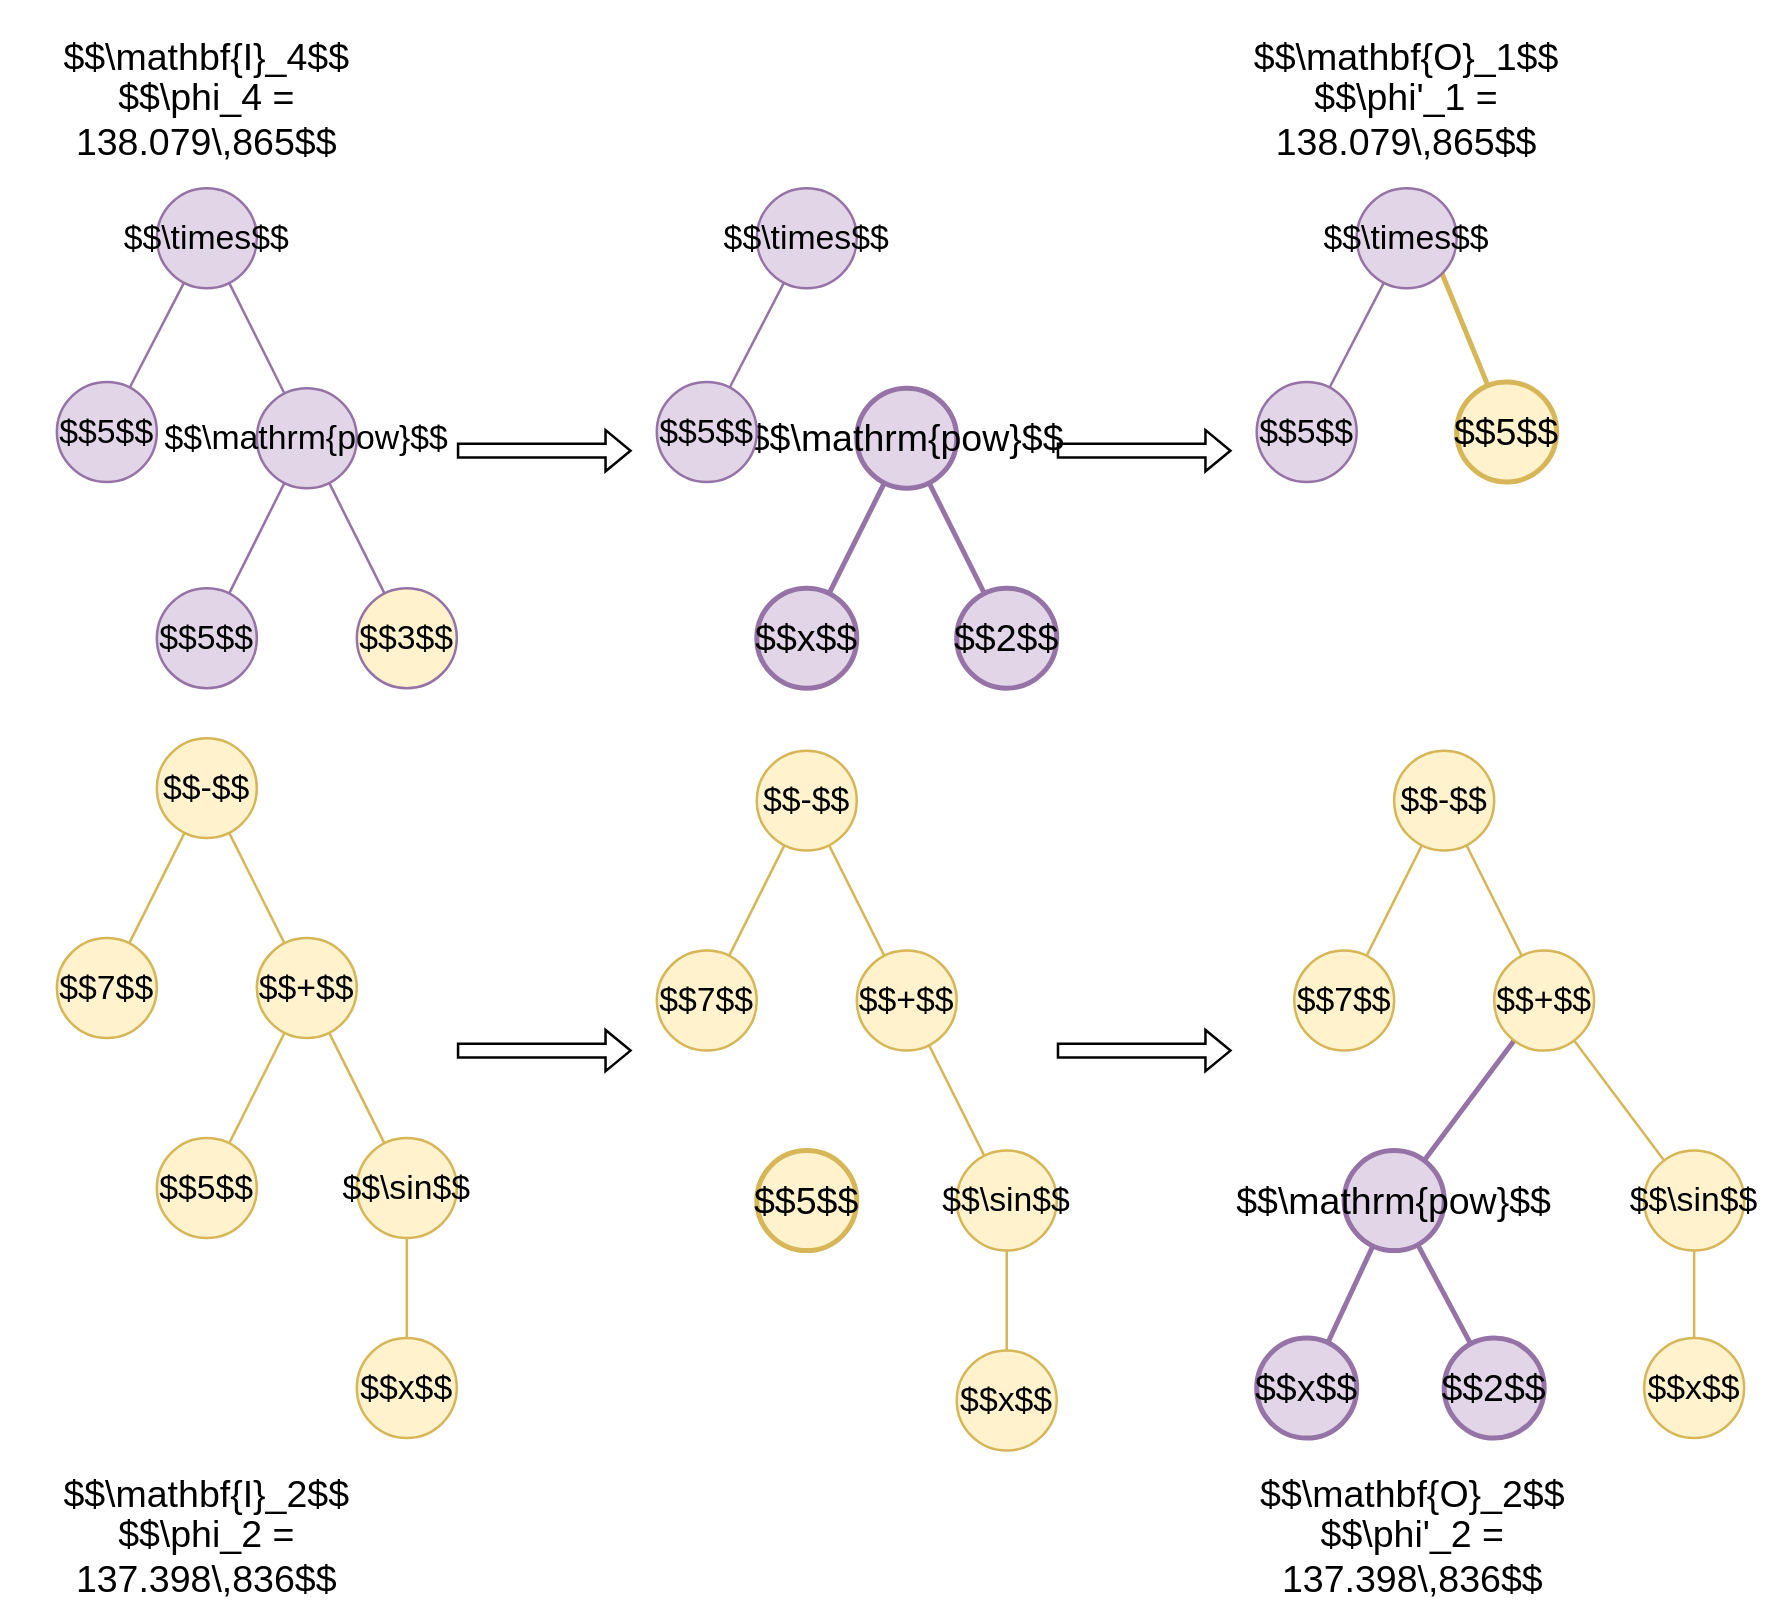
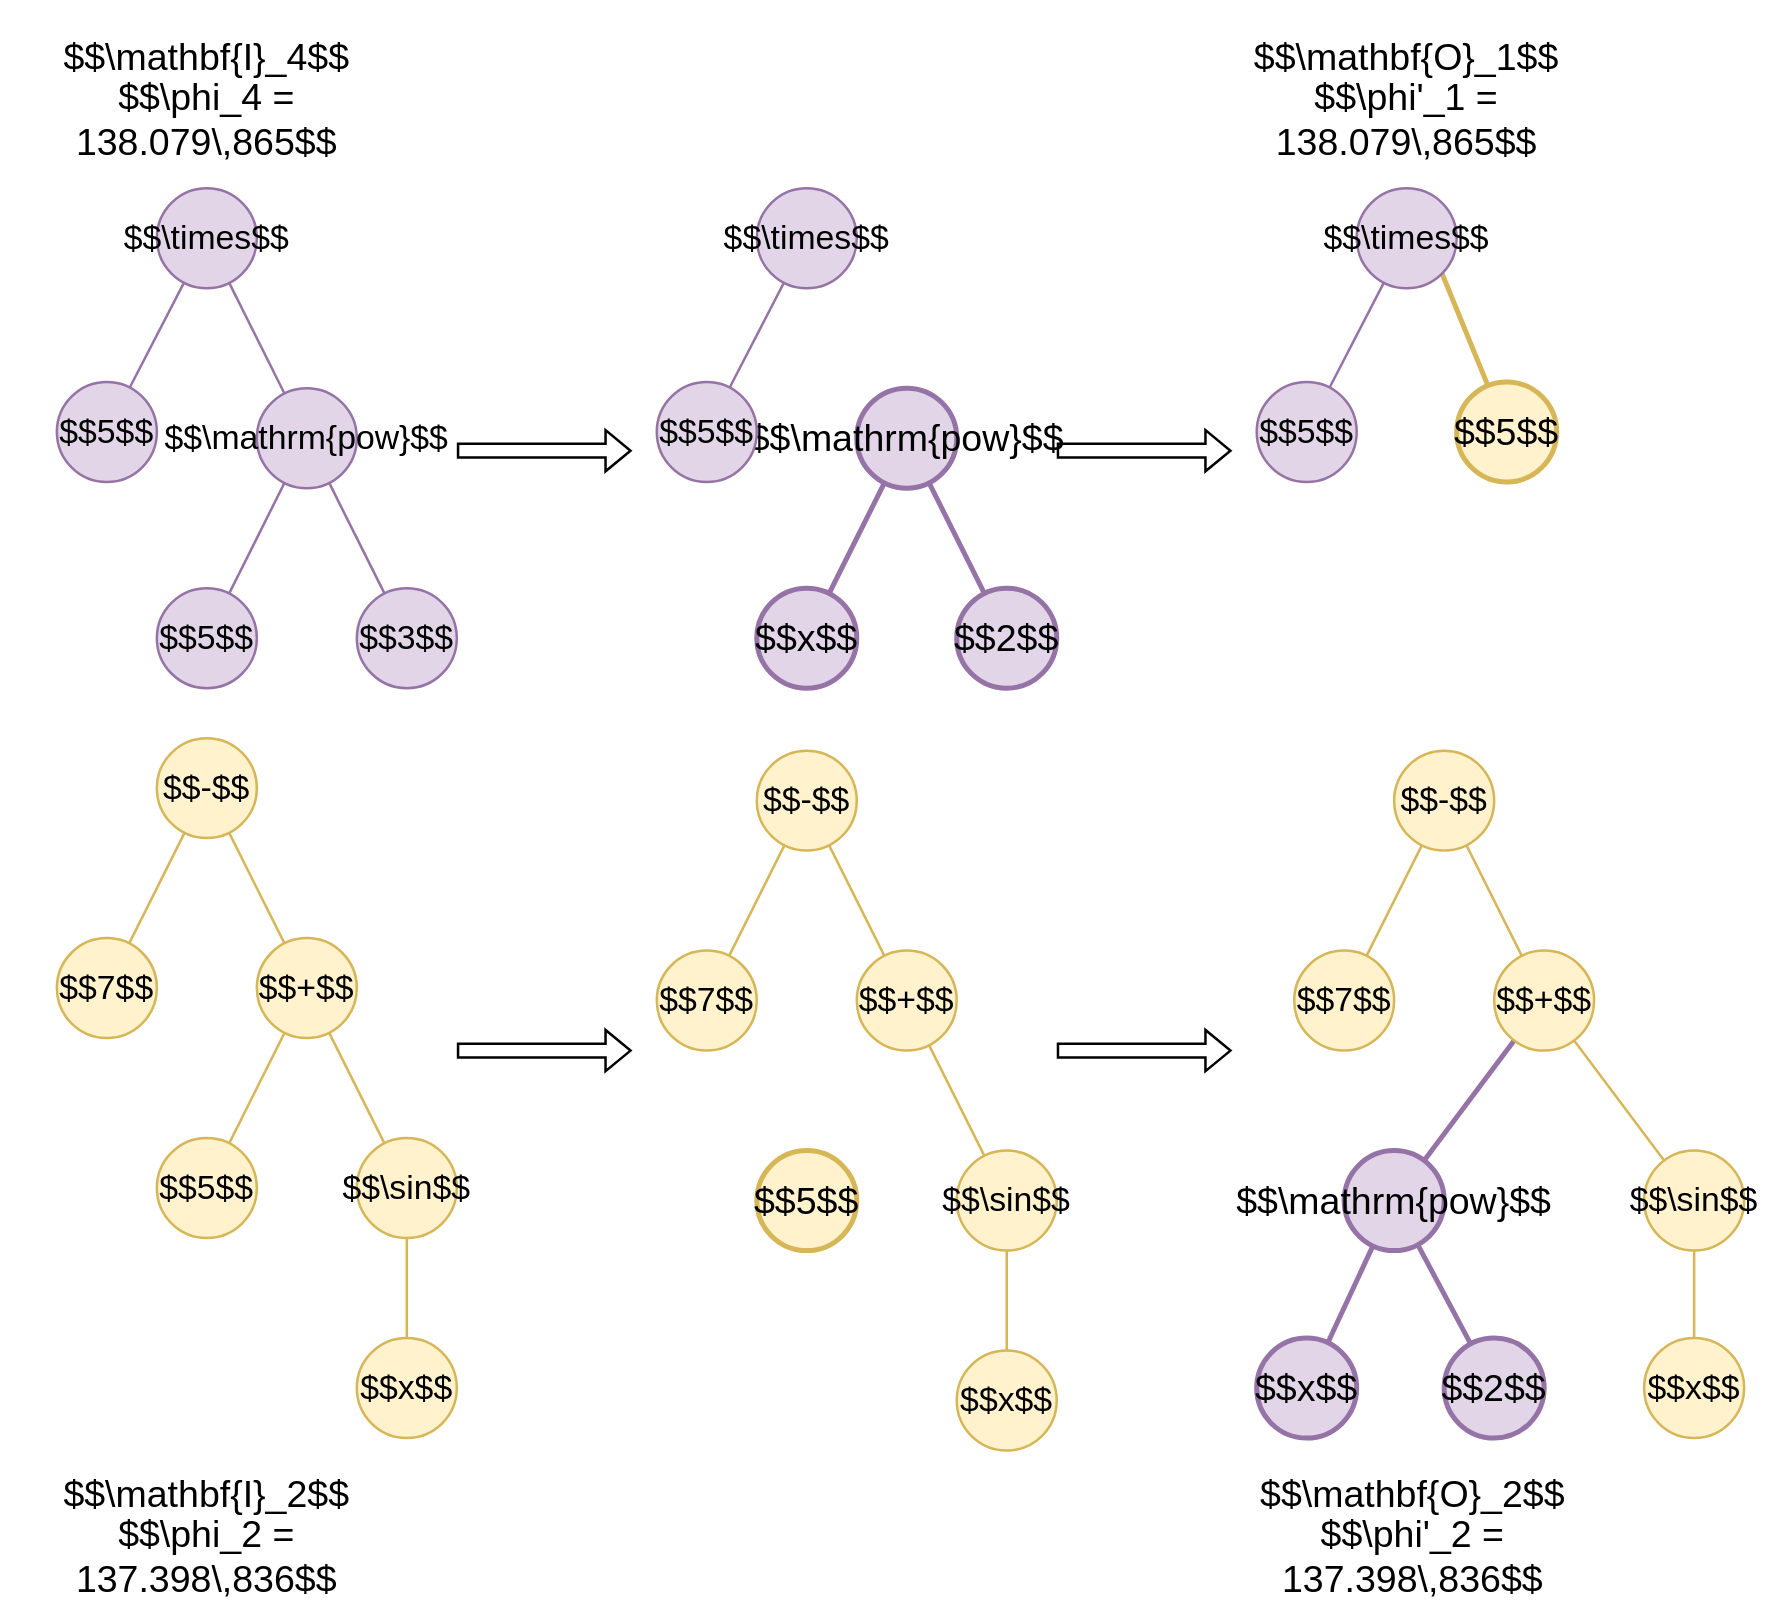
- <mxCell id="10" value="$$3$$" style="ellipse;whiteSpace=wrap;html=1;aspect=fixed;fontSize=27;fillColor=#fff2cc;strokeColor=#9673a6;strokeWidth=2;" vertex="1" parent="1"><mxGeometry x="285" y="470" width="80" height="80" as="geometry" /></mxCell>
+ <mxCell id="10" value="$$3$$" style="ellipse;whiteSpace=wrap;html=1;aspect=fixed;fontSize=27;fillColor=#e1d5e7;strokeColor=#9673a6;strokeWidth=2;" vertex="1" parent="1"><mxGeometry x="285" y="470" width="80" height="80" as="geometry" /></mxCell>
